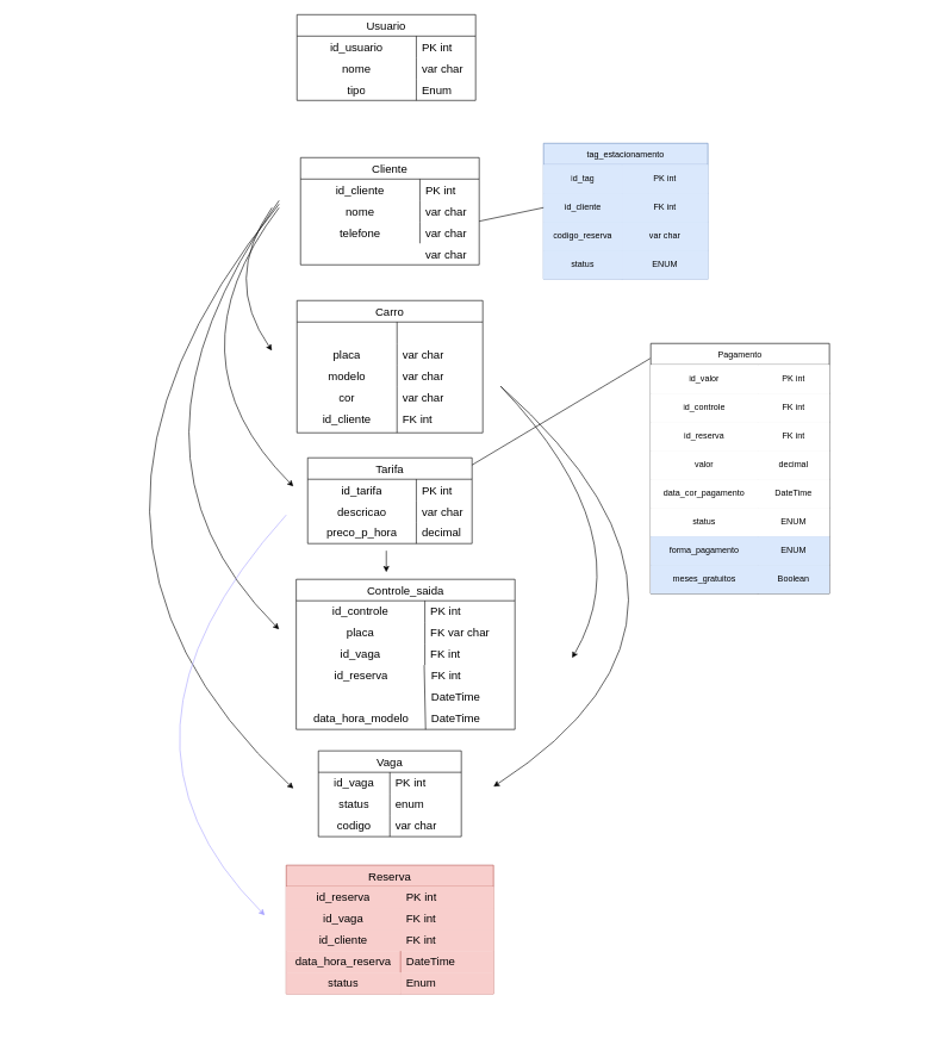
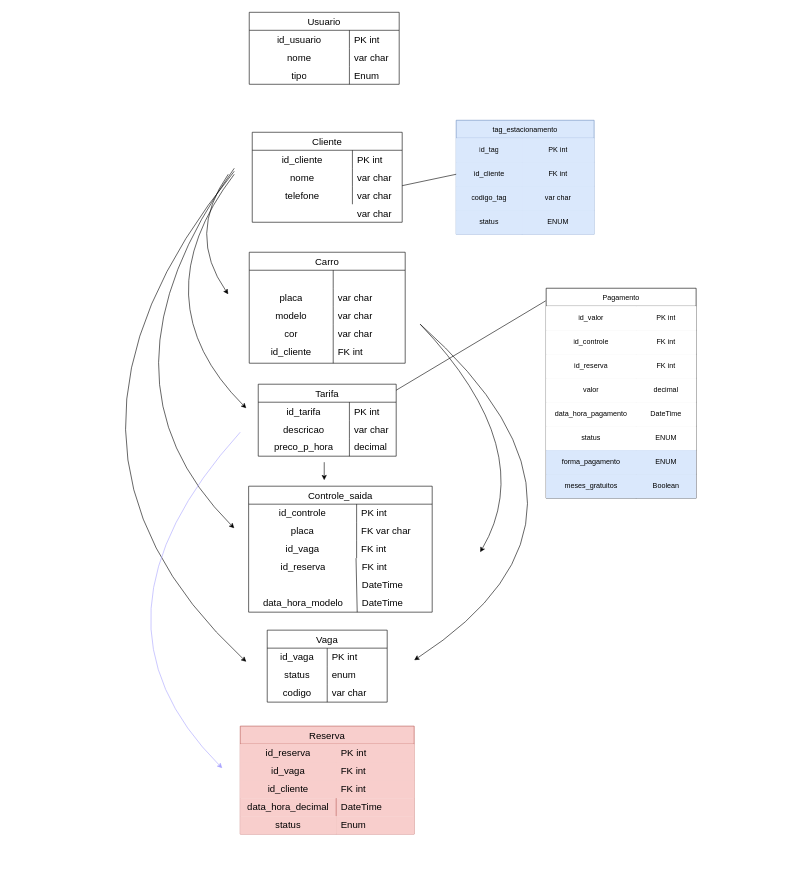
- <mxCell id="134" value="codigo_reserva" style="shape=partialRectangle;html=1;whiteSpace=wrap;connectable=0;strokeColor=#6c8ebf;overflow=hidden;fillColor=#dae8fc;top=0;left=0;bottom=0;right=0;pointerEvents=1;" vertex="1" parent="133"><mxGeometry width="110" height="40" as="geometry"><mxRectangle width="110" height="40" as="alternateBounds" /></mxGeometry></mxCell>
+ <mxCell id="134" value="codigo_tag" style="shape=partialRectangle;html=1;whiteSpace=wrap;connectable=0;strokeColor=#6c8ebf;overflow=hidden;fillColor=#dae8fc;top=0;left=0;bottom=0;right=0;pointerEvents=1;" vertex="1" parent="133"><mxGeometry width="110" height="40" as="geometry"><mxRectangle width="110" height="40" as="alternateBounds" /></mxGeometry></mxCell>
- <mxCell id="102" value="data_cor_pagamento" style="shape=partialRectangle;html=1;whiteSpace=wrap;connectable=0;overflow=hidden;top=0;left=0;bottom=0;right=0;pointerEvents=1;" parent="101" vertex="1"><mxGeometry width="150" height="40" as="geometry"><mxRectangle width="150" height="40" as="alternateBounds" /></mxGeometry></mxCell>
+ <mxCell id="102" value="data_hora_pagamento" style="shape=partialRectangle;html=1;whiteSpace=wrap;connectable=0;overflow=hidden;top=0;left=0;bottom=0;right=0;pointerEvents=1;" parent="101" vertex="1"><mxGeometry width="150" height="40" as="geometry"><mxRectangle width="150" height="40" as="alternateBounds" /></mxGeometry></mxCell>
- <mxCell id="72" value="data_hora_reserva" style="shape=partialRectangle;html=1;whiteSpace=wrap;connectable=0;fillColor=#f8cecc;top=0;left=0;bottom=0;right=0;overflow=hidden;strokeColor=#b85450;fontSize=16;" parent="1" vertex="1"><mxGeometry x="400" y="1330" width="160" height="30" as="geometry"><mxRectangle width="120" height="30" as="alternateBounds" /></mxGeometry></mxCell>
+ <mxCell id="72" value="data_hora_decimal" style="shape=partialRectangle;html=1;whiteSpace=wrap;connectable=0;fillColor=#f8cecc;top=0;left=0;bottom=0;right=0;overflow=hidden;strokeColor=#b85450;fontSize=16;" parent="1" vertex="1"><mxGeometry x="400" y="1330" width="160" height="30" as="geometry"><mxRectangle width="120" height="30" as="alternateBounds" /></mxGeometry></mxCell>
